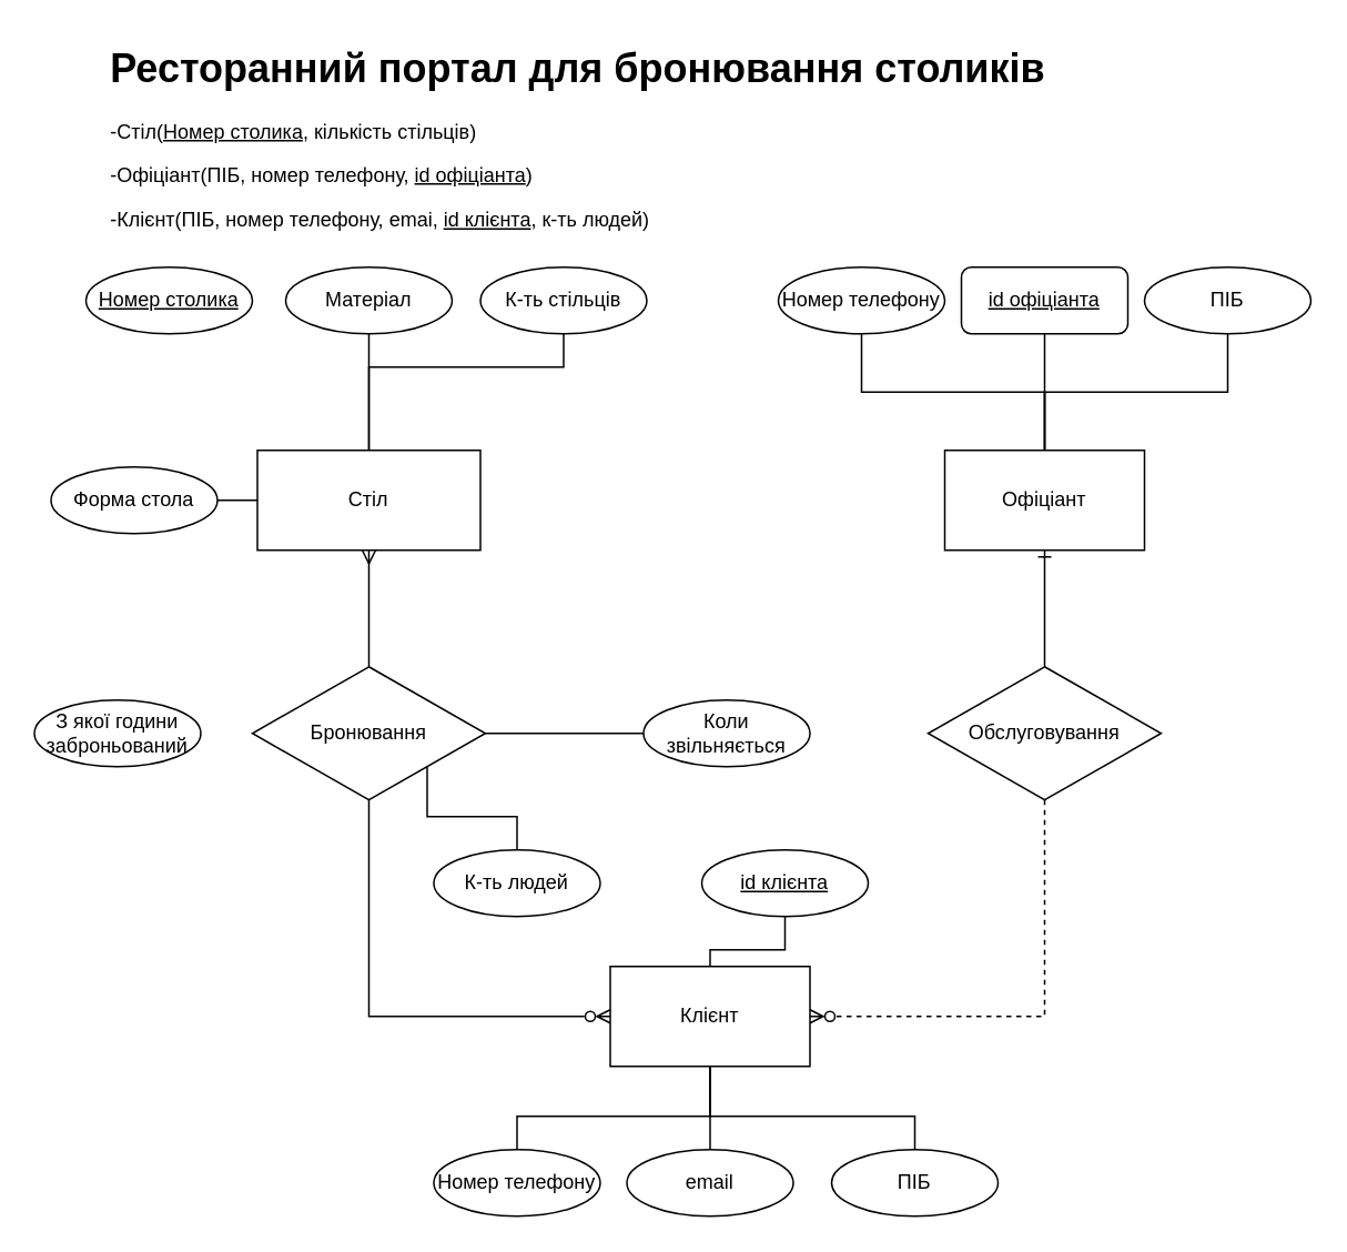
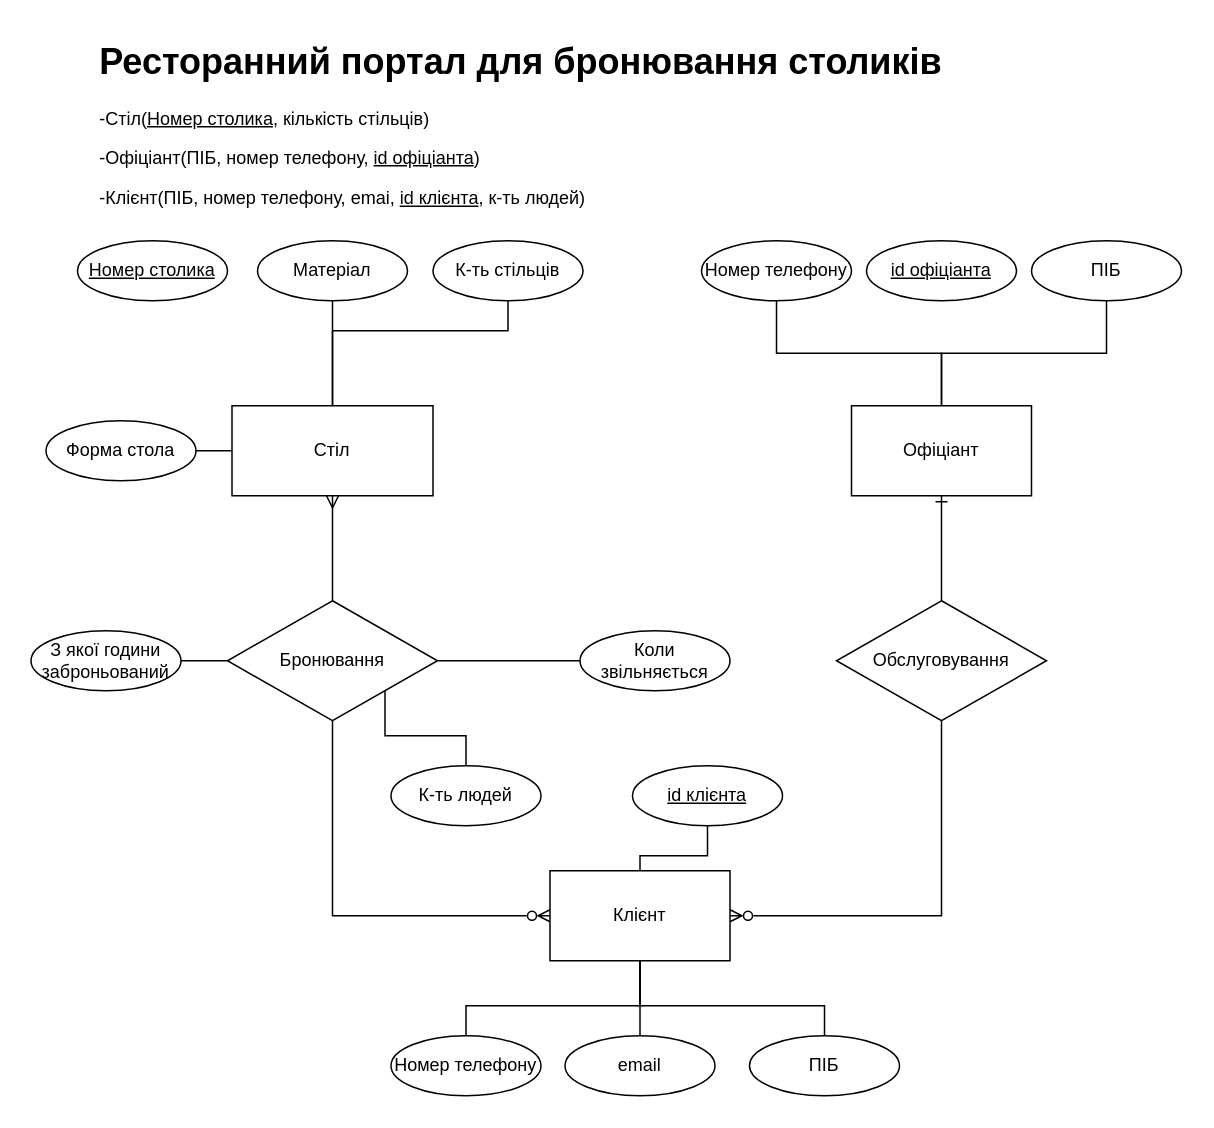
- <mxCell id="30" value="&lt;u&gt;id офіціанта&lt;/u&gt;" style="whiteSpace=wrap;html=1;align=center;rounded=1;" vertex="1" parent="1"><mxGeometry x="577" y="160" width="100" height="40" as="geometry" /></mxCell>
+ <mxCell id="30" value="&lt;u&gt;id офіціанта&lt;/u&gt;" style="ellipse;whiteSpace=wrap;html=1;align=center;" vertex="1" parent="1"><mxGeometry x="577" y="160" width="100" height="40" as="geometry" /></mxCell>
- <mxCell id="29" style="edgeStyle=orthogonalEdgeStyle;rounded=0;orthogonalLoop=1;jettySize=auto;html=1;entryX=0.5;entryY=0;entryDx=0;entryDy=0;endArrow=none;endFill=0;" edge="1" parent="1" source="30" target="11"><mxGeometry relative="1" as="geometry" /></mxCell>
+ <mxCell id="17" style="edgeStyle=orthogonalEdgeStyle;rounded=0;orthogonalLoop=1;jettySize=auto;html=1;endArrow=none;endFill=0;" edge="1" parent="1" source="18" target="6"><mxGeometry relative="1" as="geometry" /></mxCell>
- <mxCell id="8" style="edgeStyle=orthogonalEdgeStyle;rounded=0;orthogonalLoop=1;jettySize=auto;html=1;entryX=1;entryY=0.5;entryDx=0;entryDy=0;endArrow=ERzeroToMany;endFill=0;exitX=0.5;exitY=1;exitDx=0;exitDy=0;dashed=1;" edge="1" parent="1" source="10" target="4"><mxGeometry relative="1" as="geometry"><mxPoint x="546" y="610" as="sourcePoint" /></mxGeometry></mxCell>
+ <mxCell id="8" style="edgeStyle=orthogonalEdgeStyle;rounded=0;orthogonalLoop=1;jettySize=auto;html=1;entryX=1;entryY=0.5;entryDx=0;entryDy=0;endArrow=ERzeroToMany;endFill=0;exitX=0.5;exitY=1;exitDx=0;exitDy=0;" edge="1" parent="1" source="10" target="4"><mxGeometry relative="1" as="geometry"><mxPoint x="546" y="610" as="sourcePoint" /></mxGeometry></mxCell>
